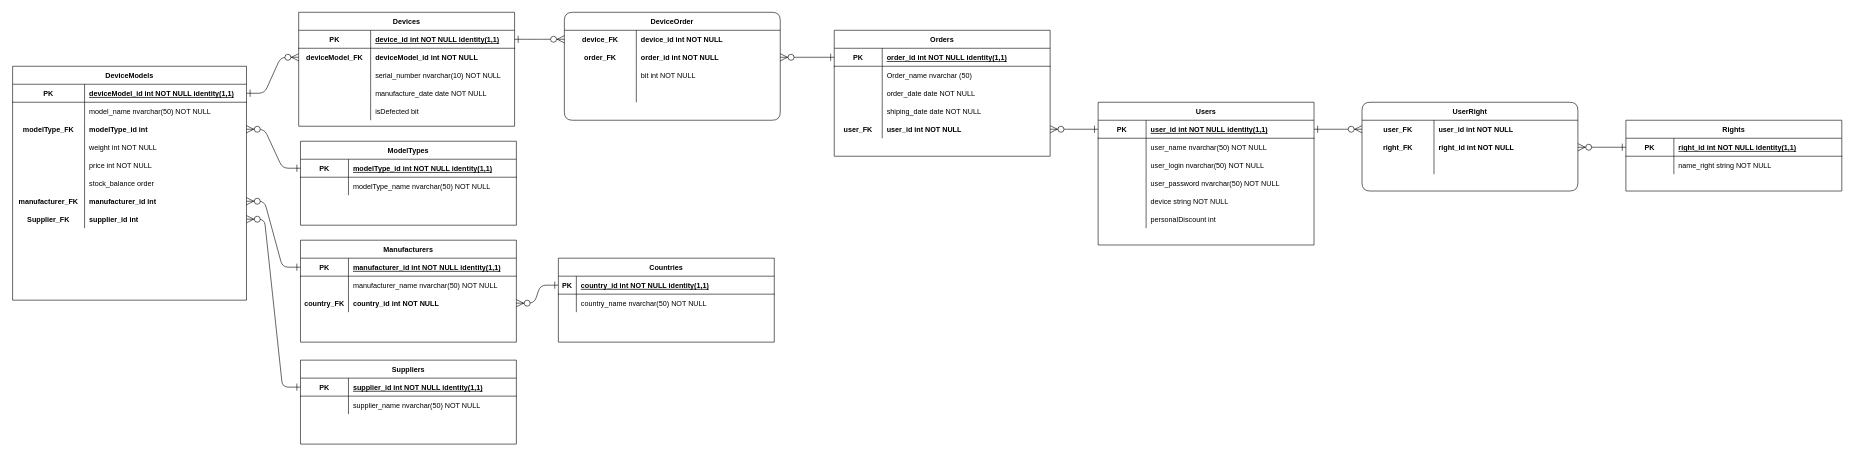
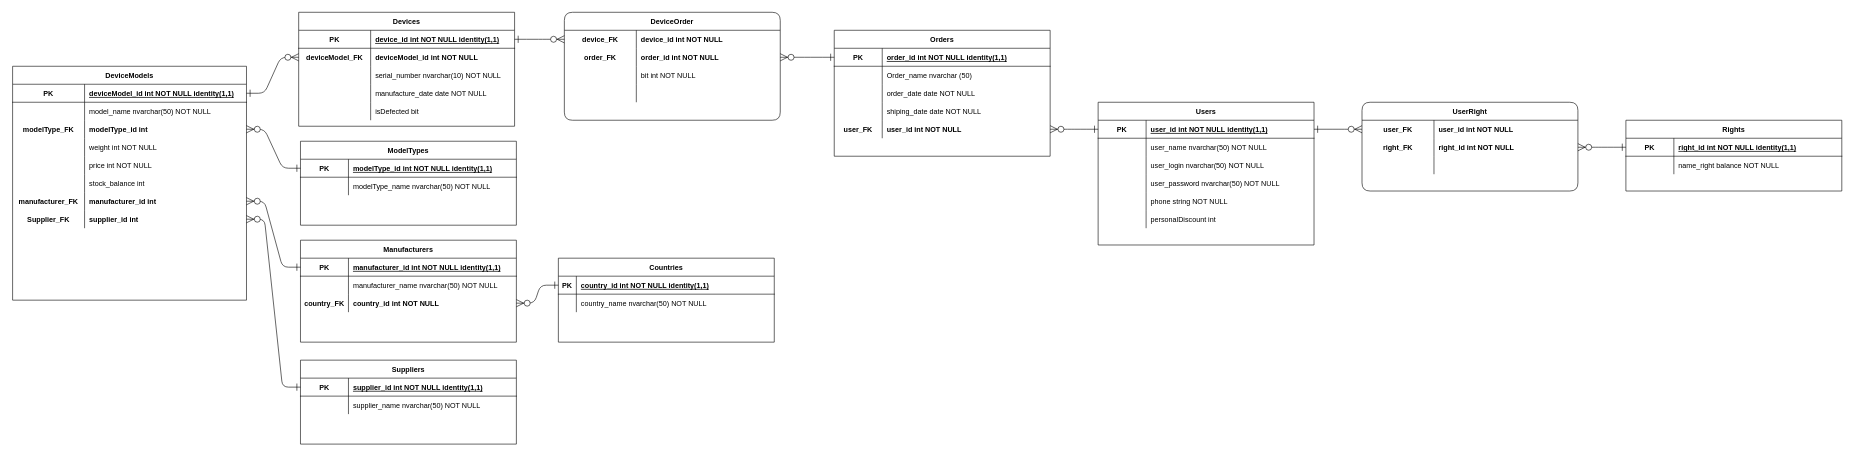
- <mxCell id="137" value="name_right string NOT NULL" style="shape=partialRectangle;overflow=hidden;connectable=0;fillColor=none;top=0;left=0;bottom=0;right=0;align=left;spacingLeft=6;" parent="135" vertex="1"><mxGeometry x="80" width="280" height="30" as="geometry"><mxRectangle width="280" height="30" as="alternateBounds" /></mxGeometry></mxCell>
+ <mxCell id="137" value="name_right balance NOT NULL" style="shape=partialRectangle;overflow=hidden;connectable=0;fillColor=none;top=0;left=0;bottom=0;right=0;align=left;spacingLeft=6;" parent="135" vertex="1"><mxGeometry x="80" width="280" height="30" as="geometry"><mxRectangle width="280" height="30" as="alternateBounds" /></mxGeometry></mxCell>
- <mxCell id="36" value="stock_balance order" style="shape=partialRectangle;overflow=hidden;connectable=0;fillColor=none;top=0;left=0;bottom=0;right=0;align=left;spacingLeft=6;" parent="34" vertex="1"><mxGeometry x="120" width="270" height="30" as="geometry"><mxRectangle width="270" height="30" as="alternateBounds" /></mxGeometry></mxCell>
+ <mxCell id="36" value="stock_balance int" style="shape=partialRectangle;overflow=hidden;connectable=0;fillColor=none;top=0;left=0;bottom=0;right=0;align=left;spacingLeft=6;" parent="34" vertex="1"><mxGeometry x="120" width="270" height="30" as="geometry"><mxRectangle width="270" height="30" as="alternateBounds" /></mxGeometry></mxCell>
- <mxCell id="116" value="device string NOT NULL" style="shape=partialRectangle;overflow=hidden;connectable=0;fillColor=none;top=0;left=0;bottom=0;right=0;align=left;spacingLeft=6;" parent="114" vertex="1"><mxGeometry x="80" width="280" height="30" as="geometry"><mxRectangle width="280" height="30" as="alternateBounds" /></mxGeometry></mxCell>
+ <mxCell id="116" value="phone string NOT NULL" style="shape=partialRectangle;overflow=hidden;connectable=0;fillColor=none;top=0;left=0;bottom=0;right=0;align=left;spacingLeft=6;" parent="114" vertex="1"><mxGeometry x="80" width="280" height="30" as="geometry"><mxRectangle width="280" height="30" as="alternateBounds" /></mxGeometry></mxCell>
